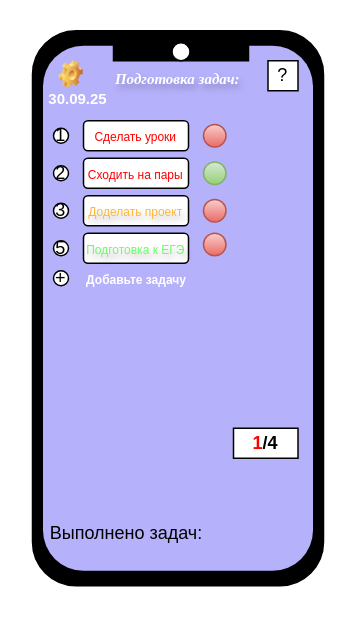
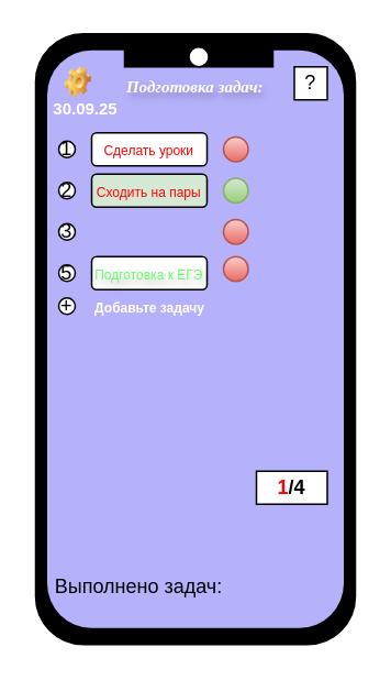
- <mxCell id="11" value="&lt;font style=&quot;color: rgb(255, 0, 0); font-size: 8px;&quot;&gt;Сходить на пары&lt;/font&gt;" style="rounded=1;whiteSpace=wrap;html=1;" vertex="1" parent="1"><mxGeometry x="55" y="105" width="70" height="20" as="geometry" /></mxCell>
+ <mxCell id="11" value="&lt;font style=&quot;color: rgb(255, 0, 0); font-size: 8px;&quot;&gt;Сходить на пары&lt;/font&gt;" style="rounded=1;whiteSpace=wrap;html=1;fillColor=#d5e8d4;" vertex="1" parent="1"><mxGeometry x="55" y="105" width="70" height="20" as="geometry" /></mxCell>
- <mxCell id="13" value="&lt;font style=&quot;font-size: 8px; color: rgb(255, 183, 58);&quot;&gt;Доделать проект&lt;/font&gt;" style="rounded=1;whiteSpace=wrap;html=1;textShadow=1;fontStyle=0" vertex="1" parent="1"><mxGeometry x="55" y="130" width="70" height="20" as="geometry" /></mxCell>
